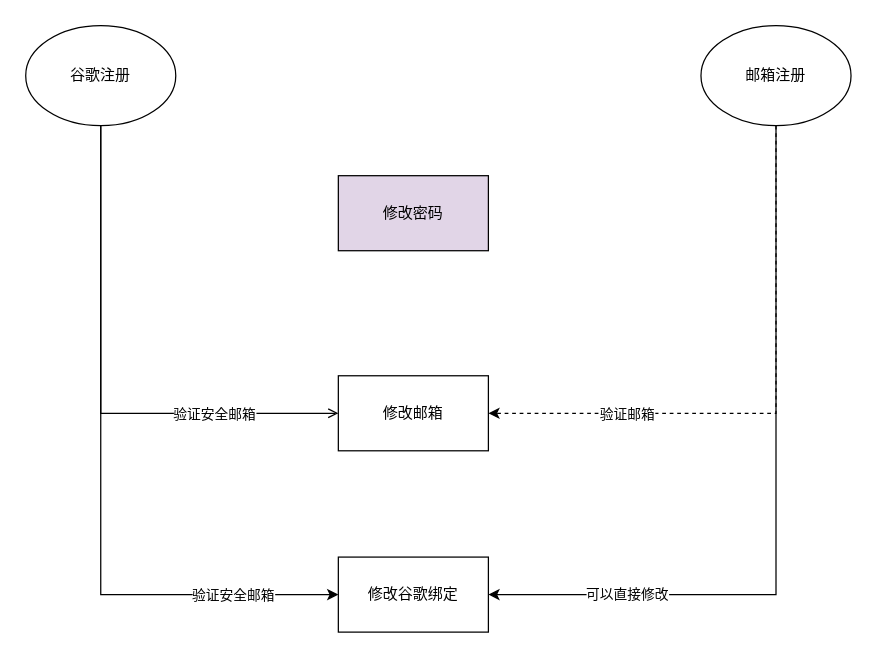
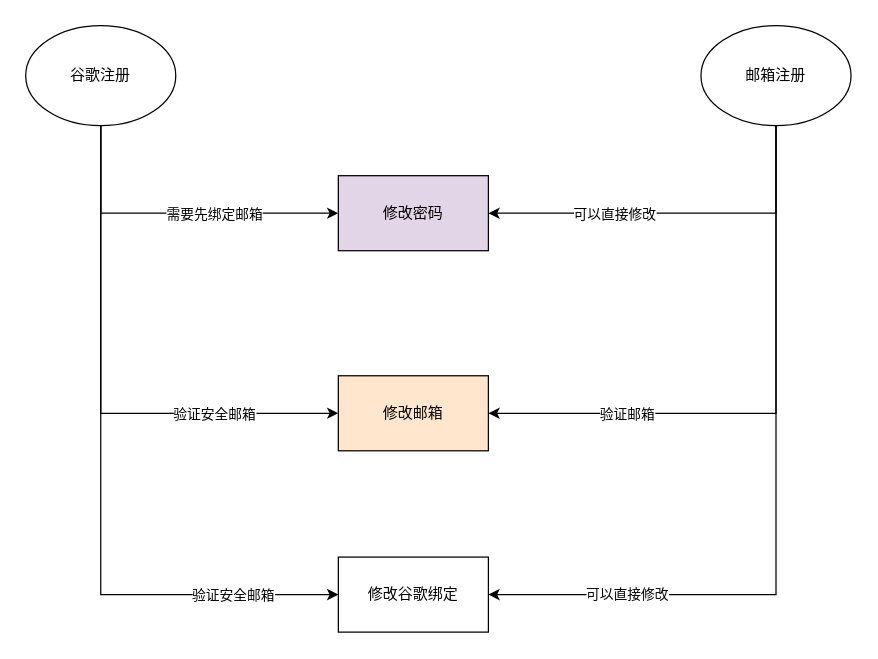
+ <mxCell id="2" style="edgeStyle=orthogonalEdgeStyle;rounded=0;orthogonalLoop=1;jettySize=auto;html=1;exitX=0.5;exitY=1;exitDx=0;exitDy=0;entryX=0;entryY=0.5;entryDx=0;entryDy=0;" edge="1" parent="1" source="8" target="16"><mxGeometry relative="1" as="geometry" /></mxCell>
+ <mxCell id="3" value="需要先绑定邮箱" style="edgeLabel;html=1;align=center;verticalAlign=middle;resizable=0;points=[];" vertex="1" connectable="0" parent="2"><mxGeometry x="-0.1" y="1" relative="1" as="geometry"><mxPoint x="43" y="1" as="offset" /></mxGeometry></mxCell>
+ <mxCell id="9" style="edgeStyle=orthogonalEdgeStyle;rounded=0;orthogonalLoop=1;jettySize=auto;html=1;exitX=0.5;exitY=1;exitDx=0;exitDy=0;entryX=1;entryY=0.5;entryDx=0;entryDy=0;" edge="1" parent="1" source="15" target="16"><mxGeometry relative="1" as="geometry" /></mxCell>
+ <mxCell id="10" value="可以直接修改" style="edgeLabel;html=1;align=center;verticalAlign=middle;resizable=0;points=[];" vertex="1" connectable="0" parent="9"><mxGeometry x="0.493" y="1" relative="1" as="geometry"><mxPoint x="24" y="-1" as="offset" /></mxGeometry></mxCell>
- <mxCell id="4" style="edgeStyle=orthogonalEdgeStyle;rounded=0;orthogonalLoop=1;jettySize=auto;html=1;exitX=0.5;exitY=1;exitDx=0;exitDy=0;entryX=0;entryY=0.5;entryDx=0;entryDy=0;endArrow=open;" edge="1" parent="1" source="8" target="17"><mxGeometry relative="1" as="geometry" /></mxCell>
+ <mxCell id="4" style="edgeStyle=orthogonalEdgeStyle;rounded=0;orthogonalLoop=1;jettySize=auto;html=1;exitX=0.5;exitY=1;exitDx=0;exitDy=0;entryX=0;entryY=0.5;entryDx=0;entryDy=0;" edge="1" parent="1" source="8" target="17"><mxGeometry relative="1" as="geometry" /></mxCell>
- <mxCell id="17" value="修改邮箱" style="rounded=0;whiteSpace=wrap;html=1;" vertex="1" parent="1"><mxGeometry x="270" y="300" width="120" height="60" as="geometry" /></mxCell>
+ <mxCell id="17" value="修改邮箱" style="rounded=0;whiteSpace=wrap;html=1;fillColor=#ffe6cc;" vertex="1" parent="1"><mxGeometry x="270" y="300" width="120" height="60" as="geometry" /></mxCell>
- <mxCell id="11" style="edgeStyle=orthogonalEdgeStyle;rounded=0;orthogonalLoop=1;jettySize=auto;html=1;exitX=0.5;exitY=1;exitDx=0;exitDy=0;entryX=1;entryY=0.5;entryDx=0;entryDy=0;dashed=1;" edge="1" parent="1" source="15" target="17"><mxGeometry relative="1" as="geometry" /></mxCell>
+ <mxCell id="11" style="edgeStyle=orthogonalEdgeStyle;rounded=0;orthogonalLoop=1;jettySize=auto;html=1;exitX=0.5;exitY=1;exitDx=0;exitDy=0;entryX=1;entryY=0.5;entryDx=0;entryDy=0;" edge="1" parent="1" source="15" target="17"><mxGeometry relative="1" as="geometry" /></mxCell>
